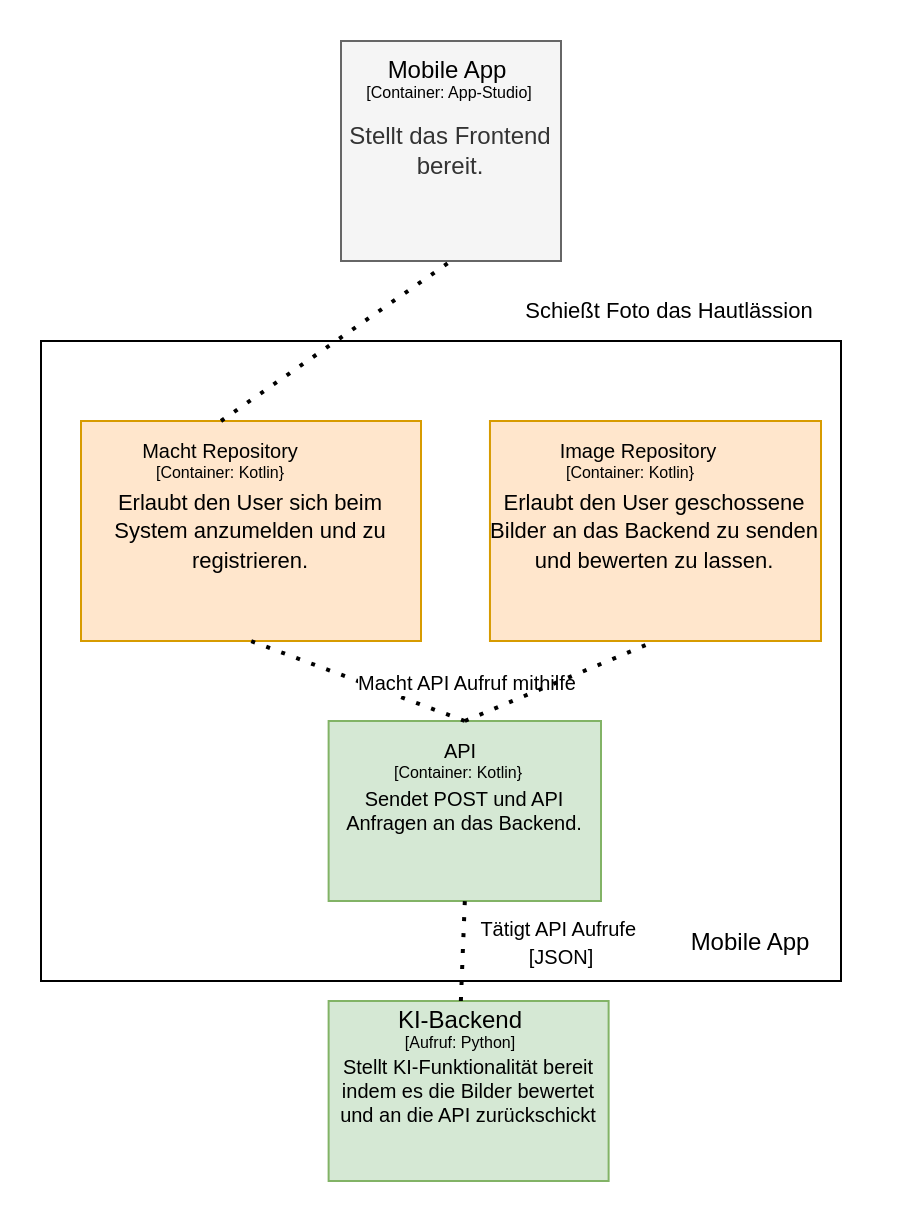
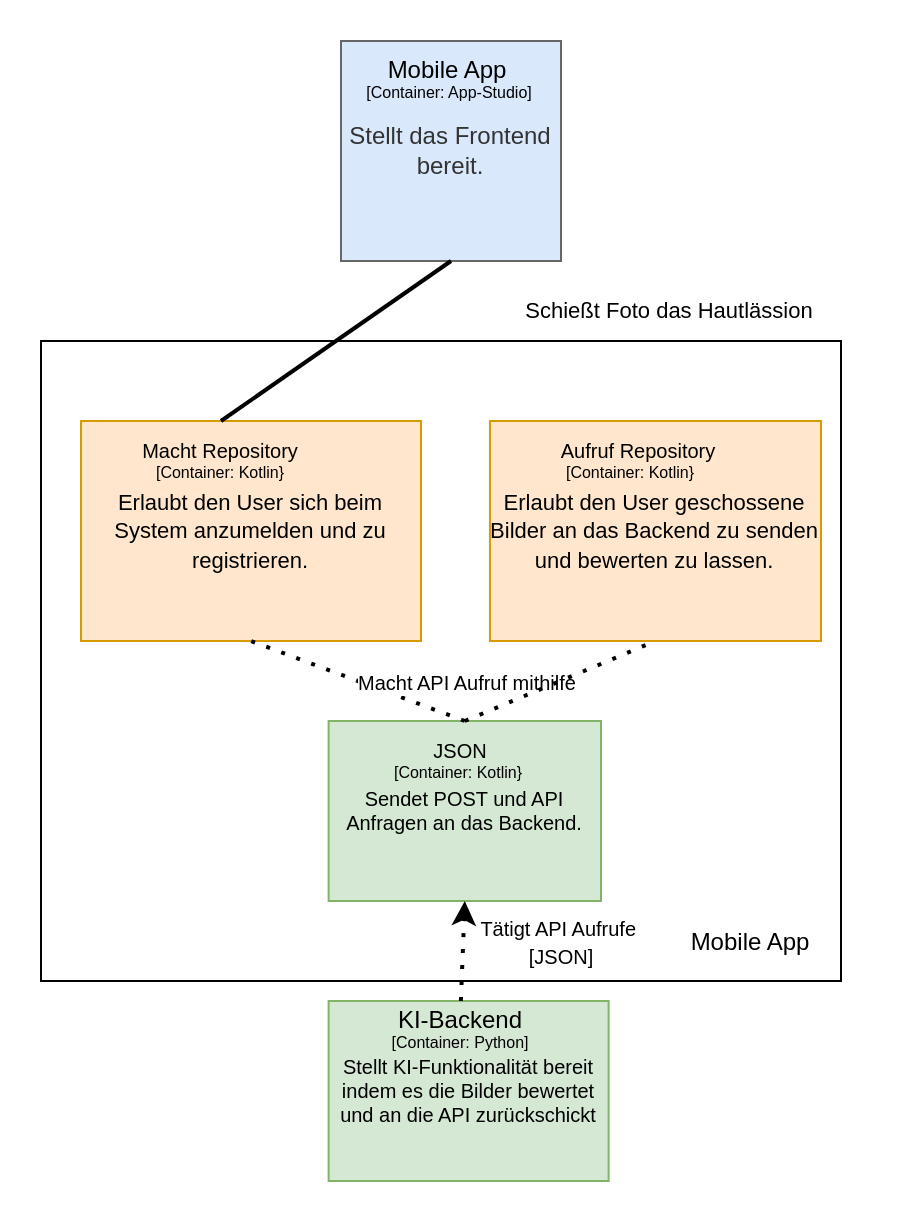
- <mxCell id="3" value="Stellt das Frontend bereit." style="whiteSpace=wrap;html=1;aspect=fixed;fillColor=#f5f5f5;strokeColor=#666666;fontColor=#333333;" vertex="1" parent="1"><mxGeometry x="170" y="20" width="110" height="110" as="geometry" /></mxCell>
+ <mxCell id="3" value="Stellt das Frontend bereit." style="whiteSpace=wrap;html=1;aspect=fixed;fillColor=#dae8fc;strokeColor=#666666;fontColor=#333333;" vertex="1" parent="1"><mxGeometry x="170" y="20" width="110" height="110" as="geometry" /></mxCell>
- <mxCell id="10" value="" style="endArrow=none;dashed=1;html=1;dashPattern=1 3;strokeWidth=2;rounded=0;entryX=0.5;entryY=1;entryDx=0;entryDy=0;exitX=0.5;exitY=0;exitDx=0;exitDy=0;" edge="1" parent="1" source="8" target="3"><mxGeometry width="50" height="50" relative="1" as="geometry"><mxPoint x="260" y="260" as="sourcePoint" /><mxPoint x="310" y="210" as="targetPoint" /></mxGeometry></mxCell>
+ <mxCell id="10" value="" style="endArrow=none;dashed=0;html=1;dashPattern=1 3;strokeWidth=2;rounded=0;entryX=0.5;entryY=1;entryDx=0;entryDy=0;exitX=0.5;exitY=0;exitDx=0;exitDy=0;" edge="1" parent="1" source="8" target="3"><mxGeometry width="50" height="50" relative="1" as="geometry"><mxPoint x="260" y="260" as="sourcePoint" /><mxPoint x="310" y="210" as="targetPoint" /></mxGeometry></mxCell>
- <mxCell id="21" value="&lt;font size=&quot;1&quot;&gt;Image Repository&lt;/font&gt;" style="text;html=1;align=center;verticalAlign=middle;whiteSpace=wrap;rounded=0;fontSize=9;" vertex="1" parent="1"><mxGeometry x="249.48" y="210" width="140" height="30" as="geometry" /></mxCell>
+ <mxCell id="21" value="&lt;font size=&quot;1&quot;&gt;Aufruf Repository&lt;/font&gt;" style="text;html=1;align=center;verticalAlign=middle;whiteSpace=wrap;rounded=0;fontSize=9;" vertex="1" parent="1"><mxGeometry x="249.48" y="210" width="140" height="30" as="geometry" /></mxCell>
- <mxCell id="24" value="&lt;font size=&quot;1&quot;&gt;API&lt;/font&gt;" style="text;html=1;align=center;verticalAlign=middle;whiteSpace=wrap;rounded=0;fontSize=9;" vertex="1" parent="1"><mxGeometry x="159.93" y="360" width="140" height="30" as="geometry" /></mxCell>
+ <mxCell id="24" value="&lt;font size=&quot;1&quot;&gt;JSON&lt;/font&gt;" style="text;html=1;align=center;verticalAlign=middle;whiteSpace=wrap;rounded=0;fontSize=9;" vertex="1" parent="1"><mxGeometry x="159.93" y="360" width="140" height="30" as="geometry" /></mxCell>
- <mxCell id="18" value="" style="endArrow=none;dashed=1;html=1;dashPattern=1 3;strokeWidth=2;rounded=0;exitX=0.5;exitY=0;exitDx=0;exitDy=0;entryX=0.5;entryY=1;entryDx=0;entryDy=0;" edge="1" parent="1" source="13" target="11"><mxGeometry width="50" height="50" relative="1" as="geometry"><mxPoint x="110" y="390" as="sourcePoint" /><mxPoint x="160" y="340" as="targetPoint" /></mxGeometry></mxCell>
+ <mxCell id="18" value="" style="endArrow=classic;dashed=1;html=1;dashPattern=1 3;strokeWidth=2;rounded=0;exitX=0.5;exitY=0;exitDx=0;exitDy=0;entryX=0.5;entryY=1;entryDx=0;entryDy=0;" edge="1" parent="1" source="13" target="11"><mxGeometry width="50" height="50" relative="1" as="geometry"><mxPoint x="110" y="390" as="sourcePoint" /><mxPoint x="160" y="340" as="targetPoint" /></mxGeometry></mxCell>
- <mxCell id="14" value="&lt;font style=&quot;font-size: 8px;&quot;&gt;[Aufruf: Python]&lt;/font&gt;" style="text;html=1;align=center;verticalAlign=middle;whiteSpace=wrap;rounded=0;" vertex="1" parent="1"><mxGeometry x="190" y="510" width="79.87" height="20" as="geometry" /></mxCell>
+ <mxCell id="14" value="&lt;font style=&quot;font-size: 8px;&quot;&gt;[Container: Python]&lt;/font&gt;" style="text;html=1;align=center;verticalAlign=middle;whiteSpace=wrap;rounded=0;" vertex="1" parent="1"><mxGeometry x="190" y="510" width="79.87" height="20" as="geometry" /></mxCell>
